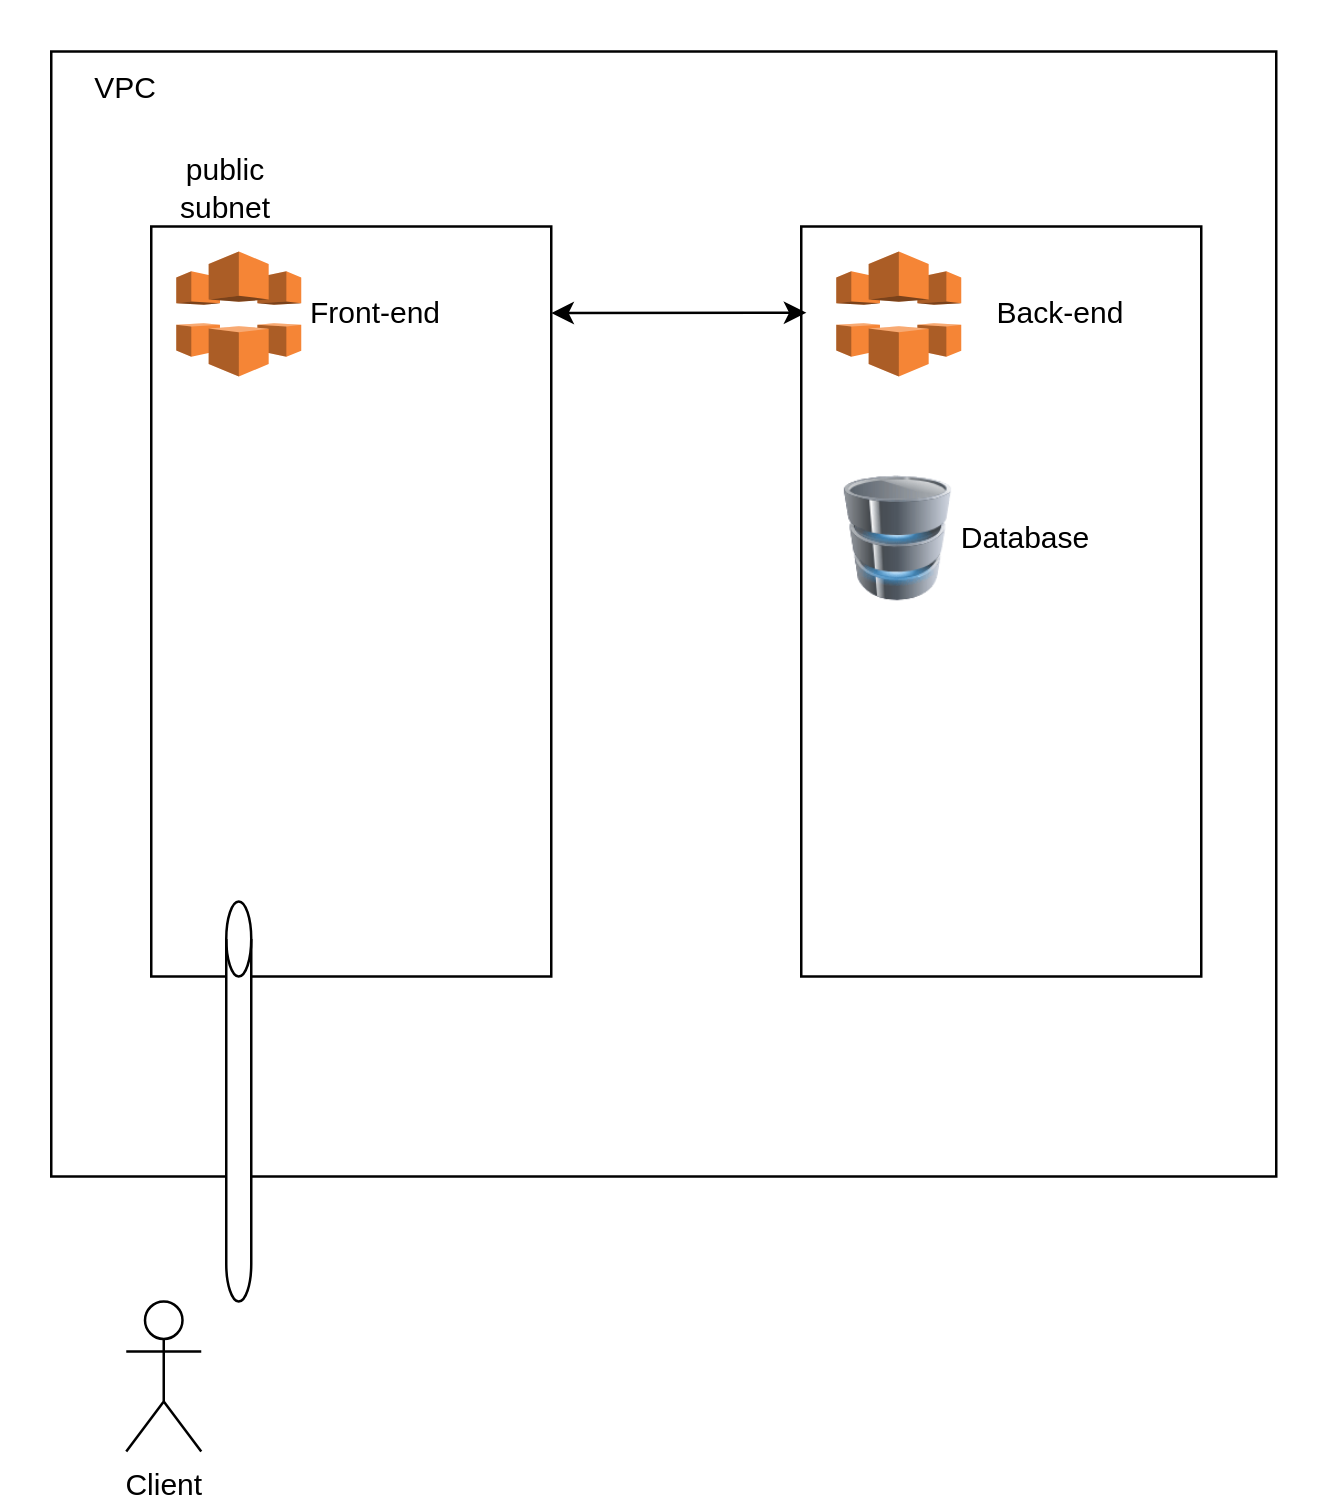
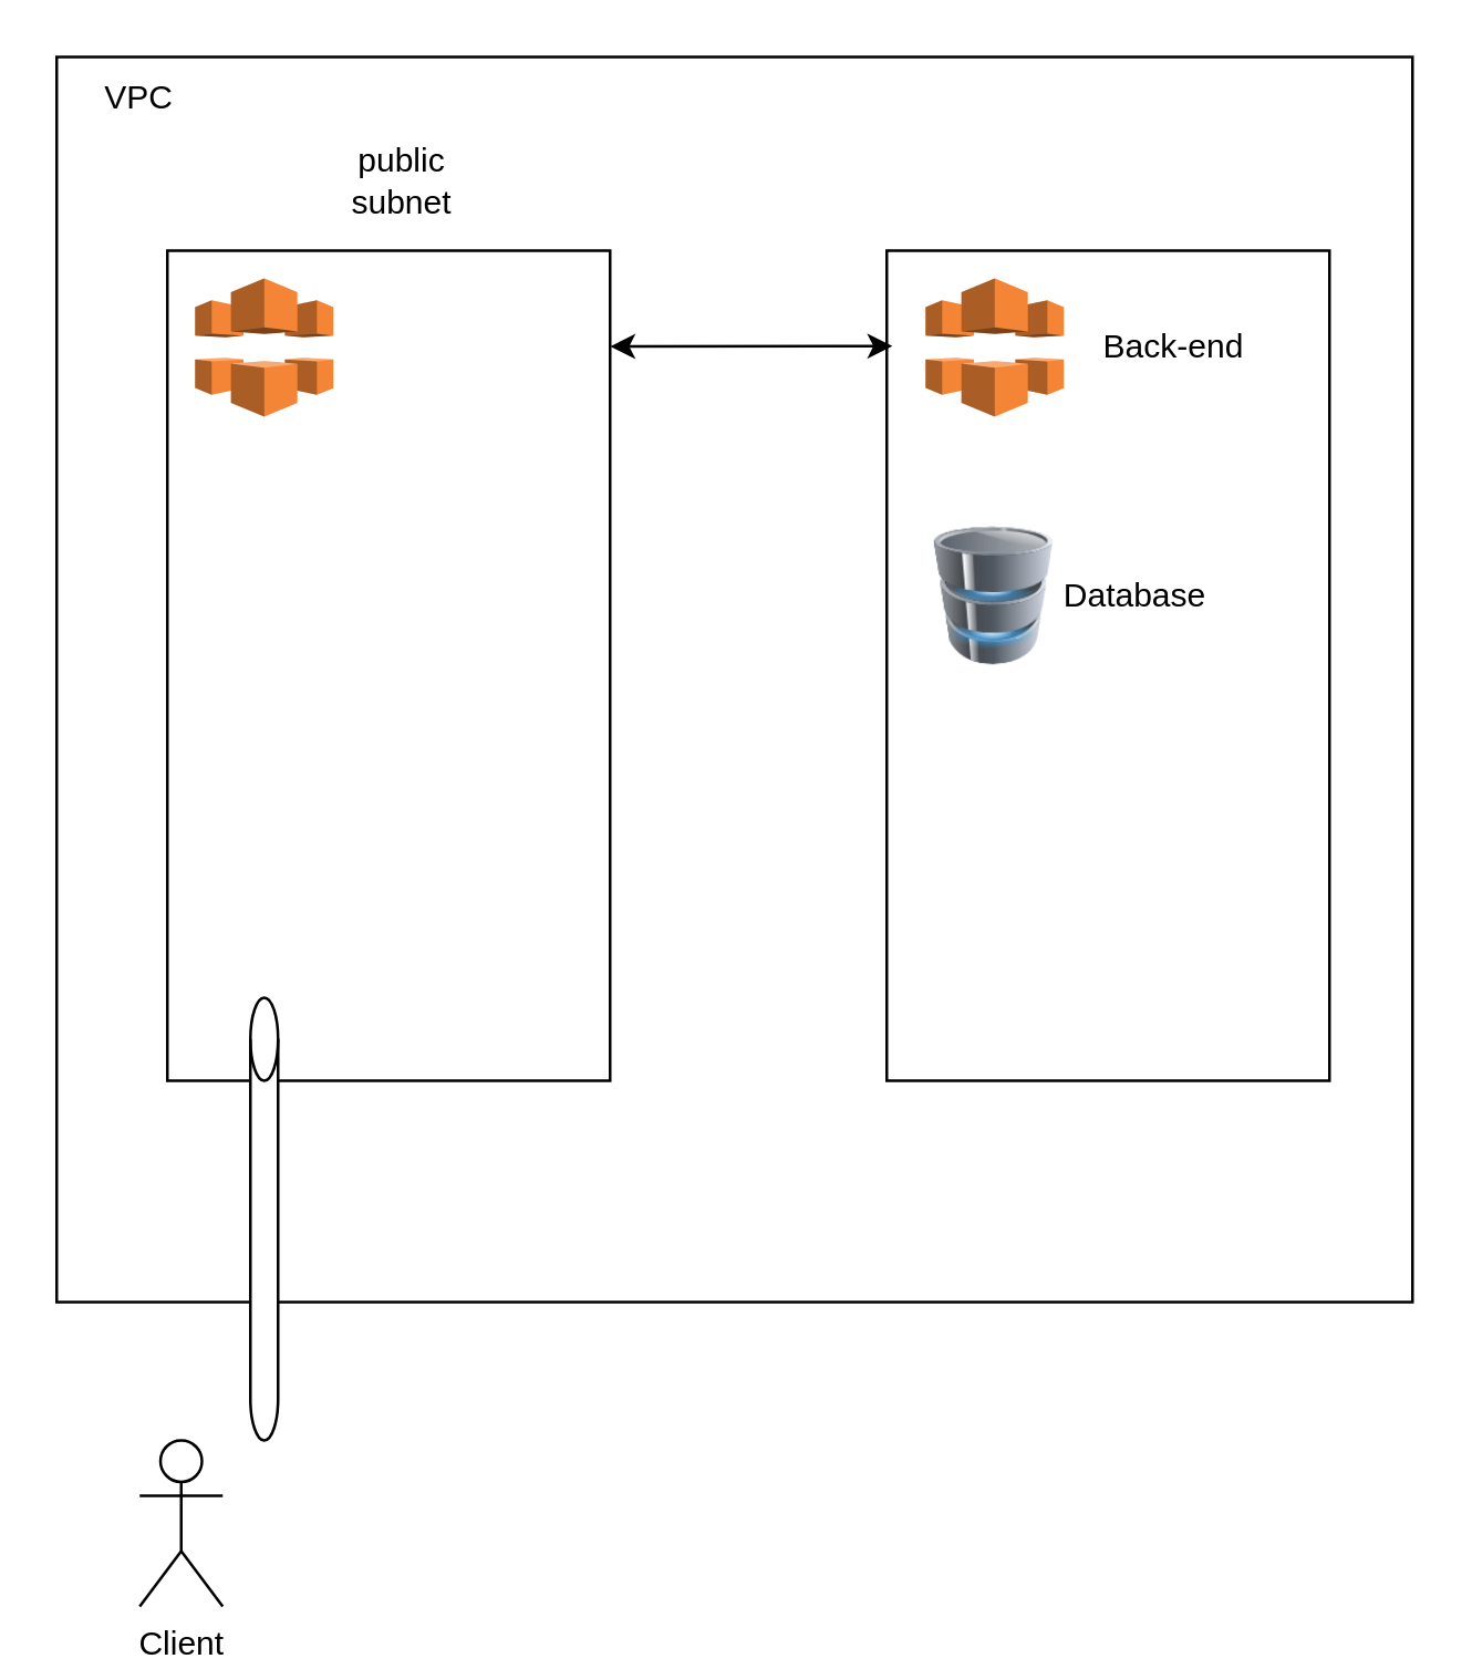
- <mxCell id="6" value="public subnet" style="text;strokeColor=none;align=center;fillColor=none;html=1;verticalAlign=middle;whiteSpace=wrap;rounded=0;" vertex="1" parent="1"><mxGeometry x="60" y="60" width="60" height="30" as="geometry" /></mxCell>
+ <mxCell id="6" value="public subnet" style="text;strokeColor=none;align=center;fillColor=none;html=1;verticalAlign=middle;whiteSpace=wrap;rounded=0;" vertex="1" parent="1"><mxGeometry x="115" y="50" width="60" height="30" as="geometry" /></mxCell>
- <mxCell id="8" value="Front-end" style="text;strokeColor=none;align=center;fillColor=none;html=1;verticalAlign=middle;whiteSpace=wrap;rounded=0;" vertex="1" parent="1"><mxGeometry x="120" y="110" width="60" height="30" as="geometry" /></mxCell>
